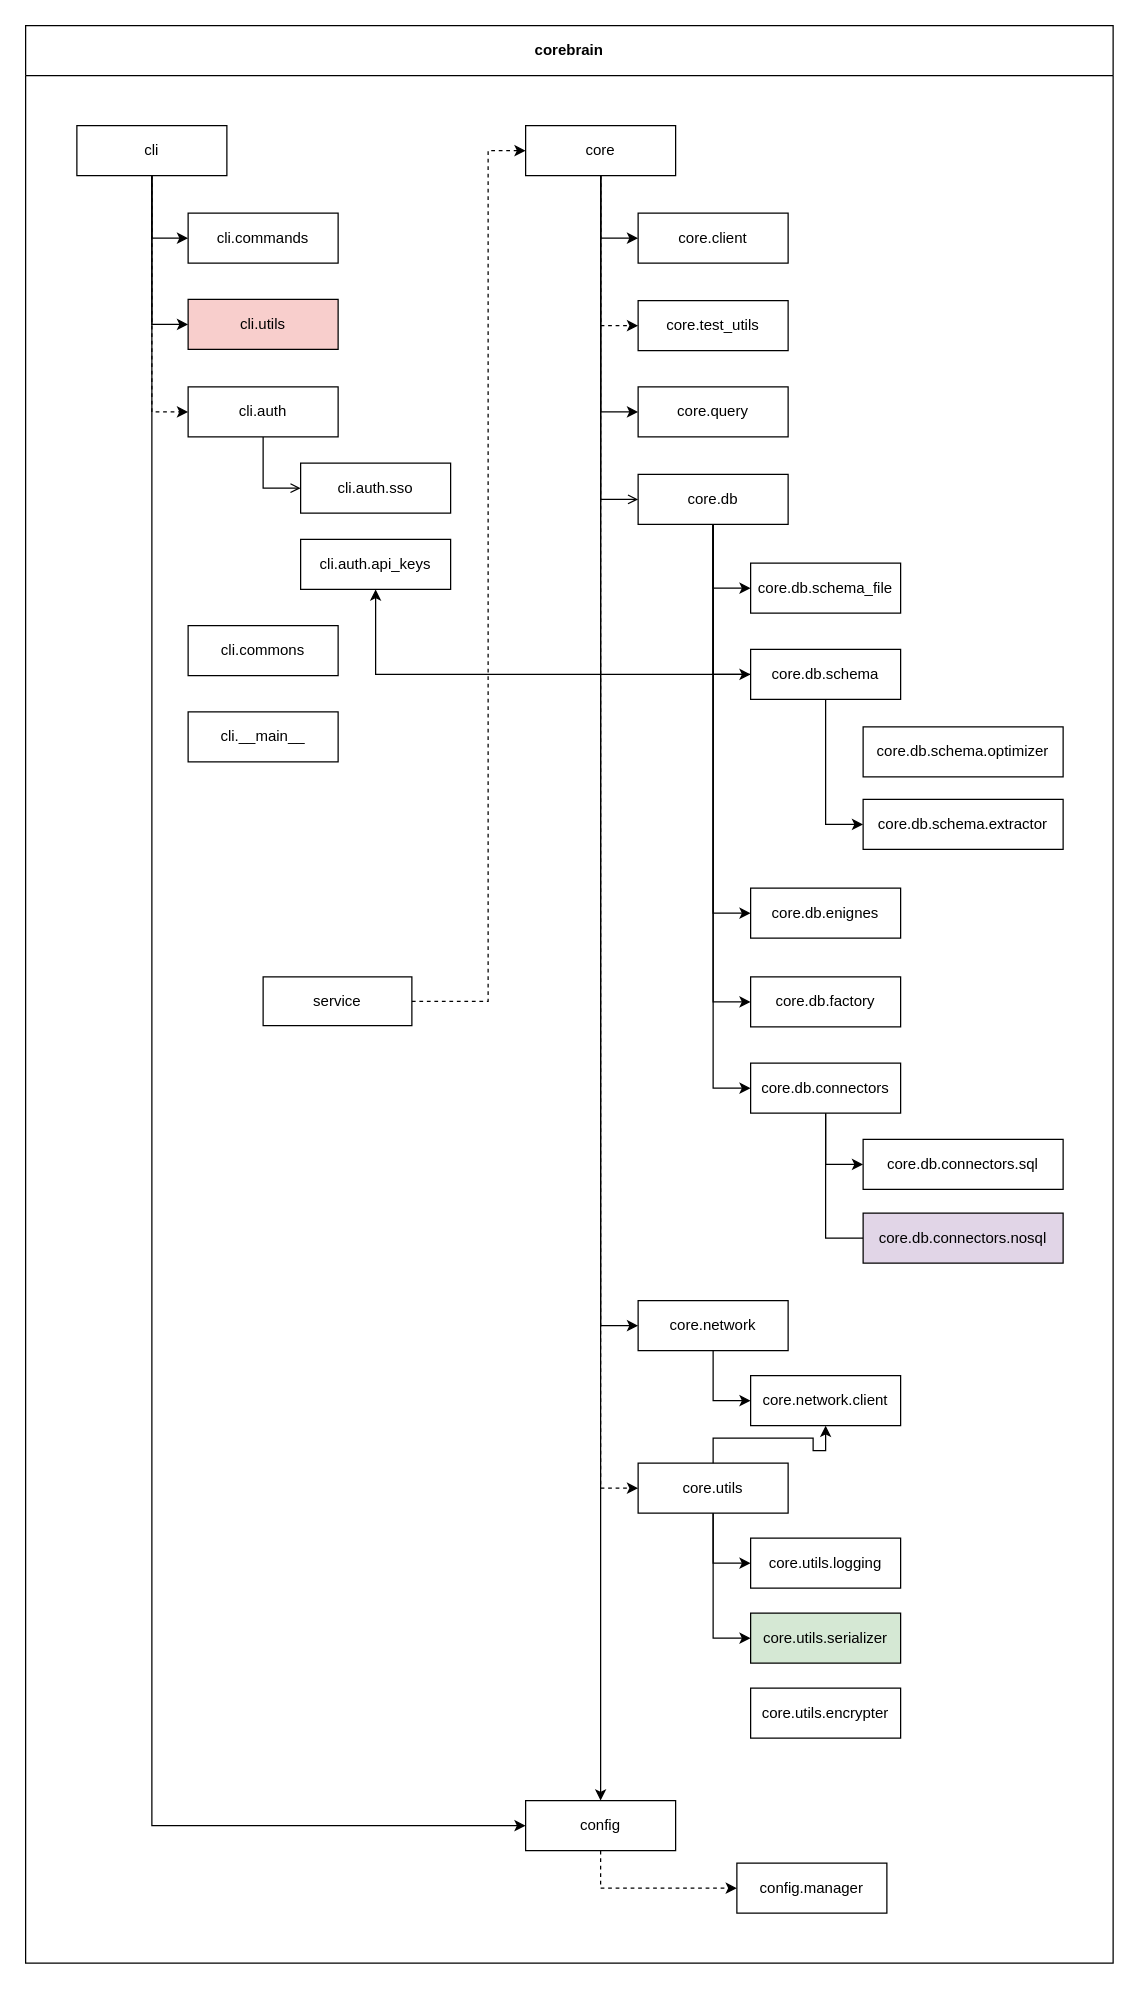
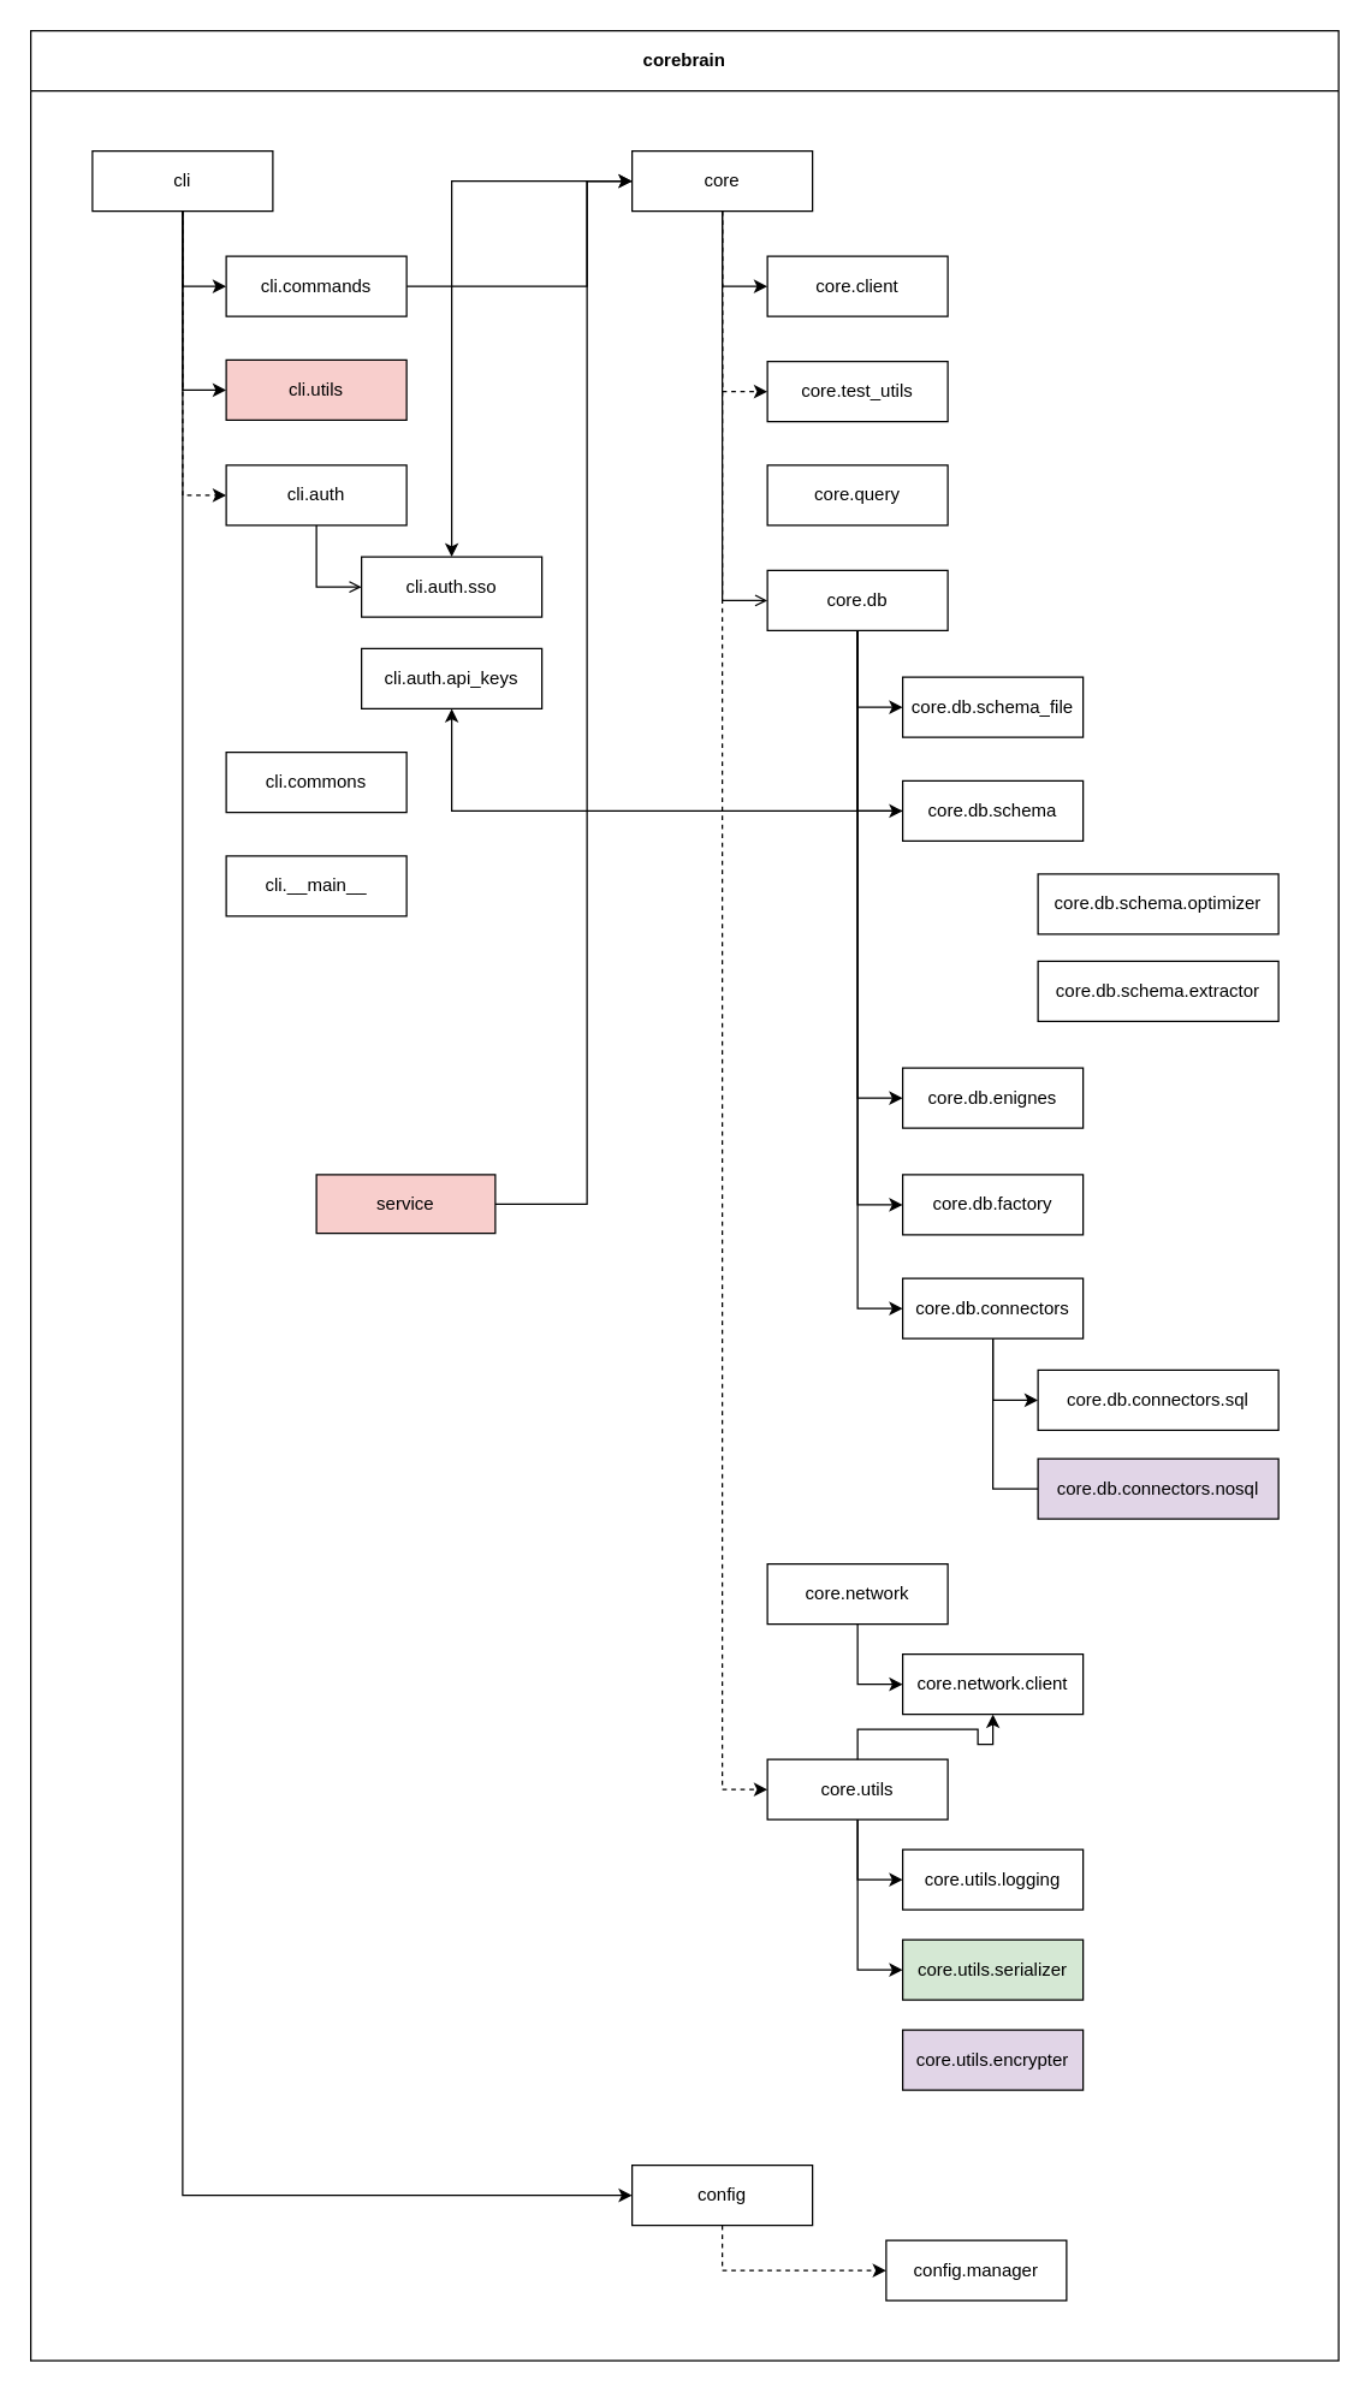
+ <mxCell id="48" style="edgeStyle=orthogonalEdgeStyle;rounded=0;orthogonalLoop=1;jettySize=auto;html=1;entryX=0;entryY=0.5;entryDx=0;entryDy=0;" parent="2" source="49" target="6" edge="1"><mxGeometry relative="1" as="geometry"><Array as="points"><mxPoint x="370" y="170" /><mxPoint x="370" y="100" /></Array></mxGeometry></mxCell>
- <mxCell id="57" style="edgeStyle=orthogonalEdgeStyle;rounded=0;orthogonalLoop=1;jettySize=auto;html=1;entryX=0;entryY=0.5;entryDx=0;entryDy=0;" parent="2" source="6" target="30" edge="1"><mxGeometry relative="1" as="geometry" /></mxCell>
- <mxCell id="45" style="edgeStyle=orthogonalEdgeStyle;rounded=0;orthogonalLoop=1;jettySize=auto;html=1;entryX=0;entryY=0.5;entryDx=0;entryDy=0;dashed=1;" parent="2" source="46" target="6" edge="1"><mxGeometry relative="1" as="geometry"><Array as="points"><mxPoint x="370" y="781" /><mxPoint x="370" y="100" /></Array></mxGeometry></mxCell>
+ <mxCell id="45" style="edgeStyle=orthogonalEdgeStyle;rounded=0;orthogonalLoop=1;jettySize=auto;html=1;entryX=0;entryY=0.5;entryDx=0;entryDy=0;" parent="2" source="46" target="6" edge="1"><mxGeometry relative="1" as="geometry"><Array as="points"><mxPoint x="370" y="781" /><mxPoint x="370" y="100" /></Array></mxGeometry></mxCell>
- <mxCell id="18" style="edgeStyle=orthogonalEdgeStyle;rounded=0;orthogonalLoop=1;jettySize=auto;html=1;entryX=0;entryY=0.5;entryDx=0;entryDy=0;" parent="2" source="19" target="22" edge="1"><mxGeometry relative="1" as="geometry" /></mxCell>
- <mxCell id="46" value="service" style="rounded=0;whiteSpace=wrap;html=1;" parent="2" vertex="1"><mxGeometry x="190" y="761" width="119" height="39" as="geometry" /></mxCell>
+ <mxCell id="46" value="service" style="rounded=0;whiteSpace=wrap;html=1;fillColor=#f8cecc;" parent="2" vertex="1"><mxGeometry x="190" y="761" width="119" height="39" as="geometry" /></mxCell>
- <mxCell id="59" style="edgeStyle=orthogonalEdgeStyle;rounded=0;orthogonalLoop=1;jettySize=auto;html=1;entryX=0;entryY=0.5;entryDx=0;entryDy=0;" parent="2" source="6" target="33" edge="1"><mxGeometry relative="1" as="geometry" /></mxCell>
- <mxCell id="5" style="edgeStyle=orthogonalEdgeStyle;rounded=0;orthogonalLoop=1;jettySize=auto;html=1;entryX=0.5;entryY=0;entryDx=0;entryDy=0;" parent="2" source="6" target="42" edge="1"><mxGeometry relative="1" as="geometry" /></mxCell>
+ <mxCell id="5" style="edgeStyle=orthogonalEdgeStyle;rounded=0;orthogonalLoop=1;jettySize=auto;html=1;" parent="2" source="6" target="7" edge="1"><mxGeometry relative="1" as="geometry" /></mxCell>
- <mxCell id="40" value="core.utils.encrypter" style="rounded=0;whiteSpace=wrap;html=1;rotation=0;" parent="2" vertex="1"><mxGeometry x="580" y="1330" width="120" height="40" as="geometry" /></mxCell>
+ <mxCell id="40" value="core.utils.encrypter" style="rounded=0;whiteSpace=wrap;html=1;rotation=0;fillColor=#e1d5e7;" parent="2" vertex="1"><mxGeometry x="580" y="1330" width="120" height="40" as="geometry" /></mxCell>
